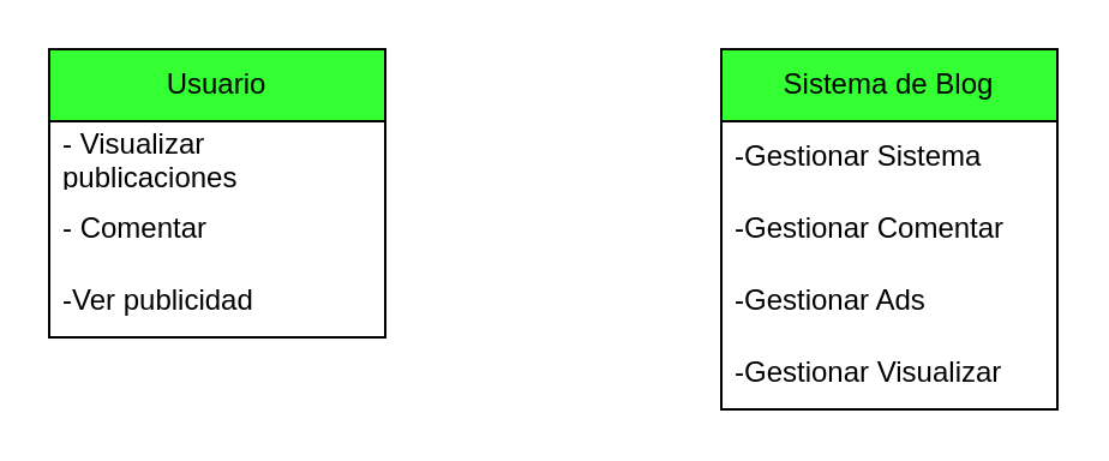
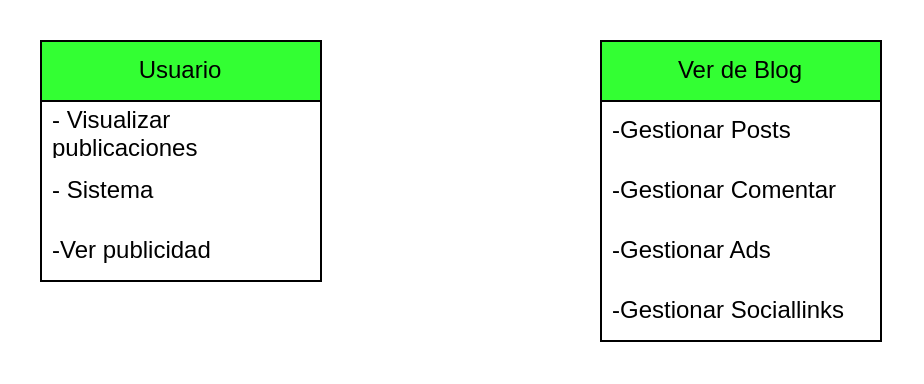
- <mxCell id="6" value="Sistema de Blog" style="swimlane;fontStyle=0;childLayout=stackLayout;horizontal=1;startSize=30;horizontalStack=0;resizeParent=1;resizeParentMax=0;resizeLast=0;collapsible=1;marginBottom=0;whiteSpace=wrap;html=1;fillColor=#33FF33;" parent="1" vertex="1"><mxGeometry x="300" y="20" width="140" height="150" as="geometry" /></mxCell>
+ <mxCell id="6" value="Ver de Blog" style="swimlane;fontStyle=0;childLayout=stackLayout;horizontal=1;startSize=30;horizontalStack=0;resizeParent=1;resizeParentMax=0;resizeLast=0;collapsible=1;marginBottom=0;whiteSpace=wrap;html=1;fillColor=#33FF33;" parent="1" vertex="1"><mxGeometry x="300" y="20" width="140" height="150" as="geometry" /></mxCell>
- <mxCell id="7" value="-Gestionar Sistema" style="text;strokeColor=none;fillColor=none;align=left;verticalAlign=middle;spacingLeft=4;spacingRight=4;overflow=hidden;points=[[0,0.5],[1,0.5]];portConstraint=eastwest;rotatable=0;whiteSpace=wrap;html=1;" parent="6" vertex="1"><mxGeometry y="30" width="140" height="30" as="geometry" /></mxCell>
+ <mxCell id="7" value="-Gestionar Posts" style="text;strokeColor=none;fillColor=none;align=left;verticalAlign=middle;spacingLeft=4;spacingRight=4;overflow=hidden;points=[[0,0.5],[1,0.5]];portConstraint=eastwest;rotatable=0;whiteSpace=wrap;html=1;" parent="6" vertex="1"><mxGeometry y="30" width="140" height="30" as="geometry" /></mxCell>
- <mxCell id="4" value="- Comentar" style="text;strokeColor=none;fillColor=none;align=left;verticalAlign=middle;spacingLeft=4;spacingRight=4;overflow=hidden;points=[[0,0.5],[1,0.5]];portConstraint=eastwest;rotatable=0;whiteSpace=wrap;html=1;" parent="2" vertex="1"><mxGeometry y="60" width="140" height="30" as="geometry" /></mxCell>
+ <mxCell id="4" value="- Sistema" style="text;strokeColor=none;fillColor=none;align=left;verticalAlign=middle;spacingLeft=4;spacingRight=4;overflow=hidden;points=[[0,0.5],[1,0.5]];portConstraint=eastwest;rotatable=0;whiteSpace=wrap;html=1;" parent="2" vertex="1"><mxGeometry y="60" width="140" height="30" as="geometry" /></mxCell>
- <mxCell id="10" value="-Gestionar Visualizar" style="text;strokeColor=none;fillColor=none;align=left;verticalAlign=middle;spacingLeft=4;spacingRight=4;overflow=hidden;points=[[0,0.5],[1,0.5]];portConstraint=eastwest;rotatable=0;whiteSpace=wrap;html=1;" parent="6" vertex="1"><mxGeometry y="120" width="140" height="30" as="geometry" /></mxCell>
+ <mxCell id="10" value="-Gestionar Sociallinks" style="text;strokeColor=none;fillColor=none;align=left;verticalAlign=middle;spacingLeft=4;spacingRight=4;overflow=hidden;points=[[0,0.5],[1,0.5]];portConstraint=eastwest;rotatable=0;whiteSpace=wrap;html=1;" parent="6" vertex="1"><mxGeometry y="120" width="140" height="30" as="geometry" /></mxCell>
